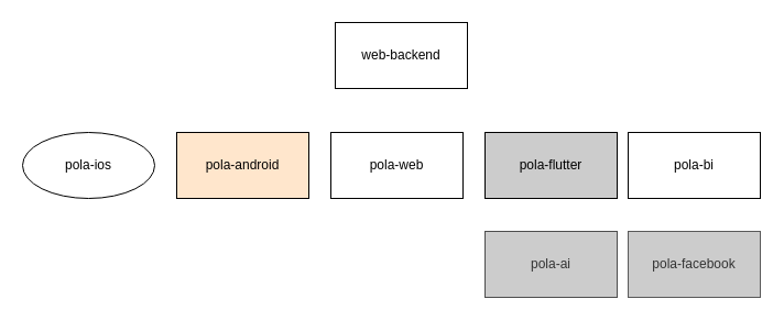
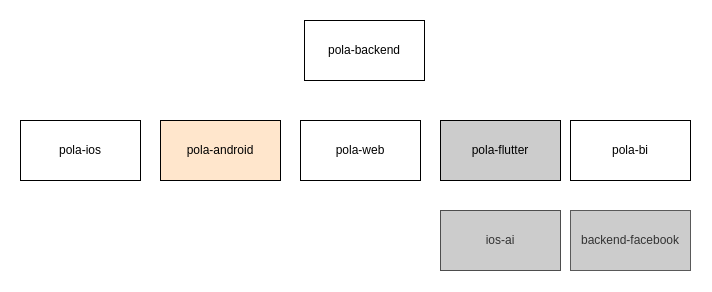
- <mxCell id="2" value="web-backend" style="rounded=0;whiteSpace=wrap;html=1;" vertex="1" parent="1"><mxGeometry x="304" y="20" width="120" height="60" as="geometry" /></mxCell>
+ <mxCell id="2" value="pola-backend" style="rounded=0;whiteSpace=wrap;html=1;" vertex="1" parent="1"><mxGeometry x="304" y="20" width="120" height="60" as="geometry" /></mxCell>
- <mxCell id="3" value="pola-ios" style="ellipse;whiteSpace=wrap;html=1;" vertex="1" parent="1"><mxGeometry x="20" y="120" width="120" height="60" as="geometry" /></mxCell>
+ <mxCell id="3" value="pola-ios" style="rounded=0;whiteSpace=wrap;html=1;" vertex="1" parent="1"><mxGeometry x="20" y="120" width="120" height="60" as="geometry" /></mxCell>
- <mxCell id="8" value="pola-ai" style="rounded=0;whiteSpace=wrap;html=1;fillColor=#CCCCCC;fontColor=#333333;strokeColor=#4D4D4D;" vertex="1" parent="1"><mxGeometry x="440" y="210" width="120" height="60" as="geometry" /></mxCell>
+ <mxCell id="8" value="ios-ai" style="rounded=0;whiteSpace=wrap;html=1;fillColor=#CCCCCC;fontColor=#333333;strokeColor=#4D4D4D;" vertex="1" parent="1"><mxGeometry x="440" y="210" width="120" height="60" as="geometry" /></mxCell>
- <mxCell id="9" value="pola-facebook" style="rounded=0;whiteSpace=wrap;html=1;fillColor=#CCCCCC;fontColor=#333333;strokeColor=#595959;" vertex="1" parent="1"><mxGeometry x="570" y="210" width="120" height="60" as="geometry" /></mxCell>
+ <mxCell id="9" value="backend-facebook" style="rounded=0;whiteSpace=wrap;html=1;fillColor=#CCCCCC;fontColor=#333333;strokeColor=#595959;" vertex="1" parent="1"><mxGeometry x="570" y="210" width="120" height="60" as="geometry" /></mxCell>
